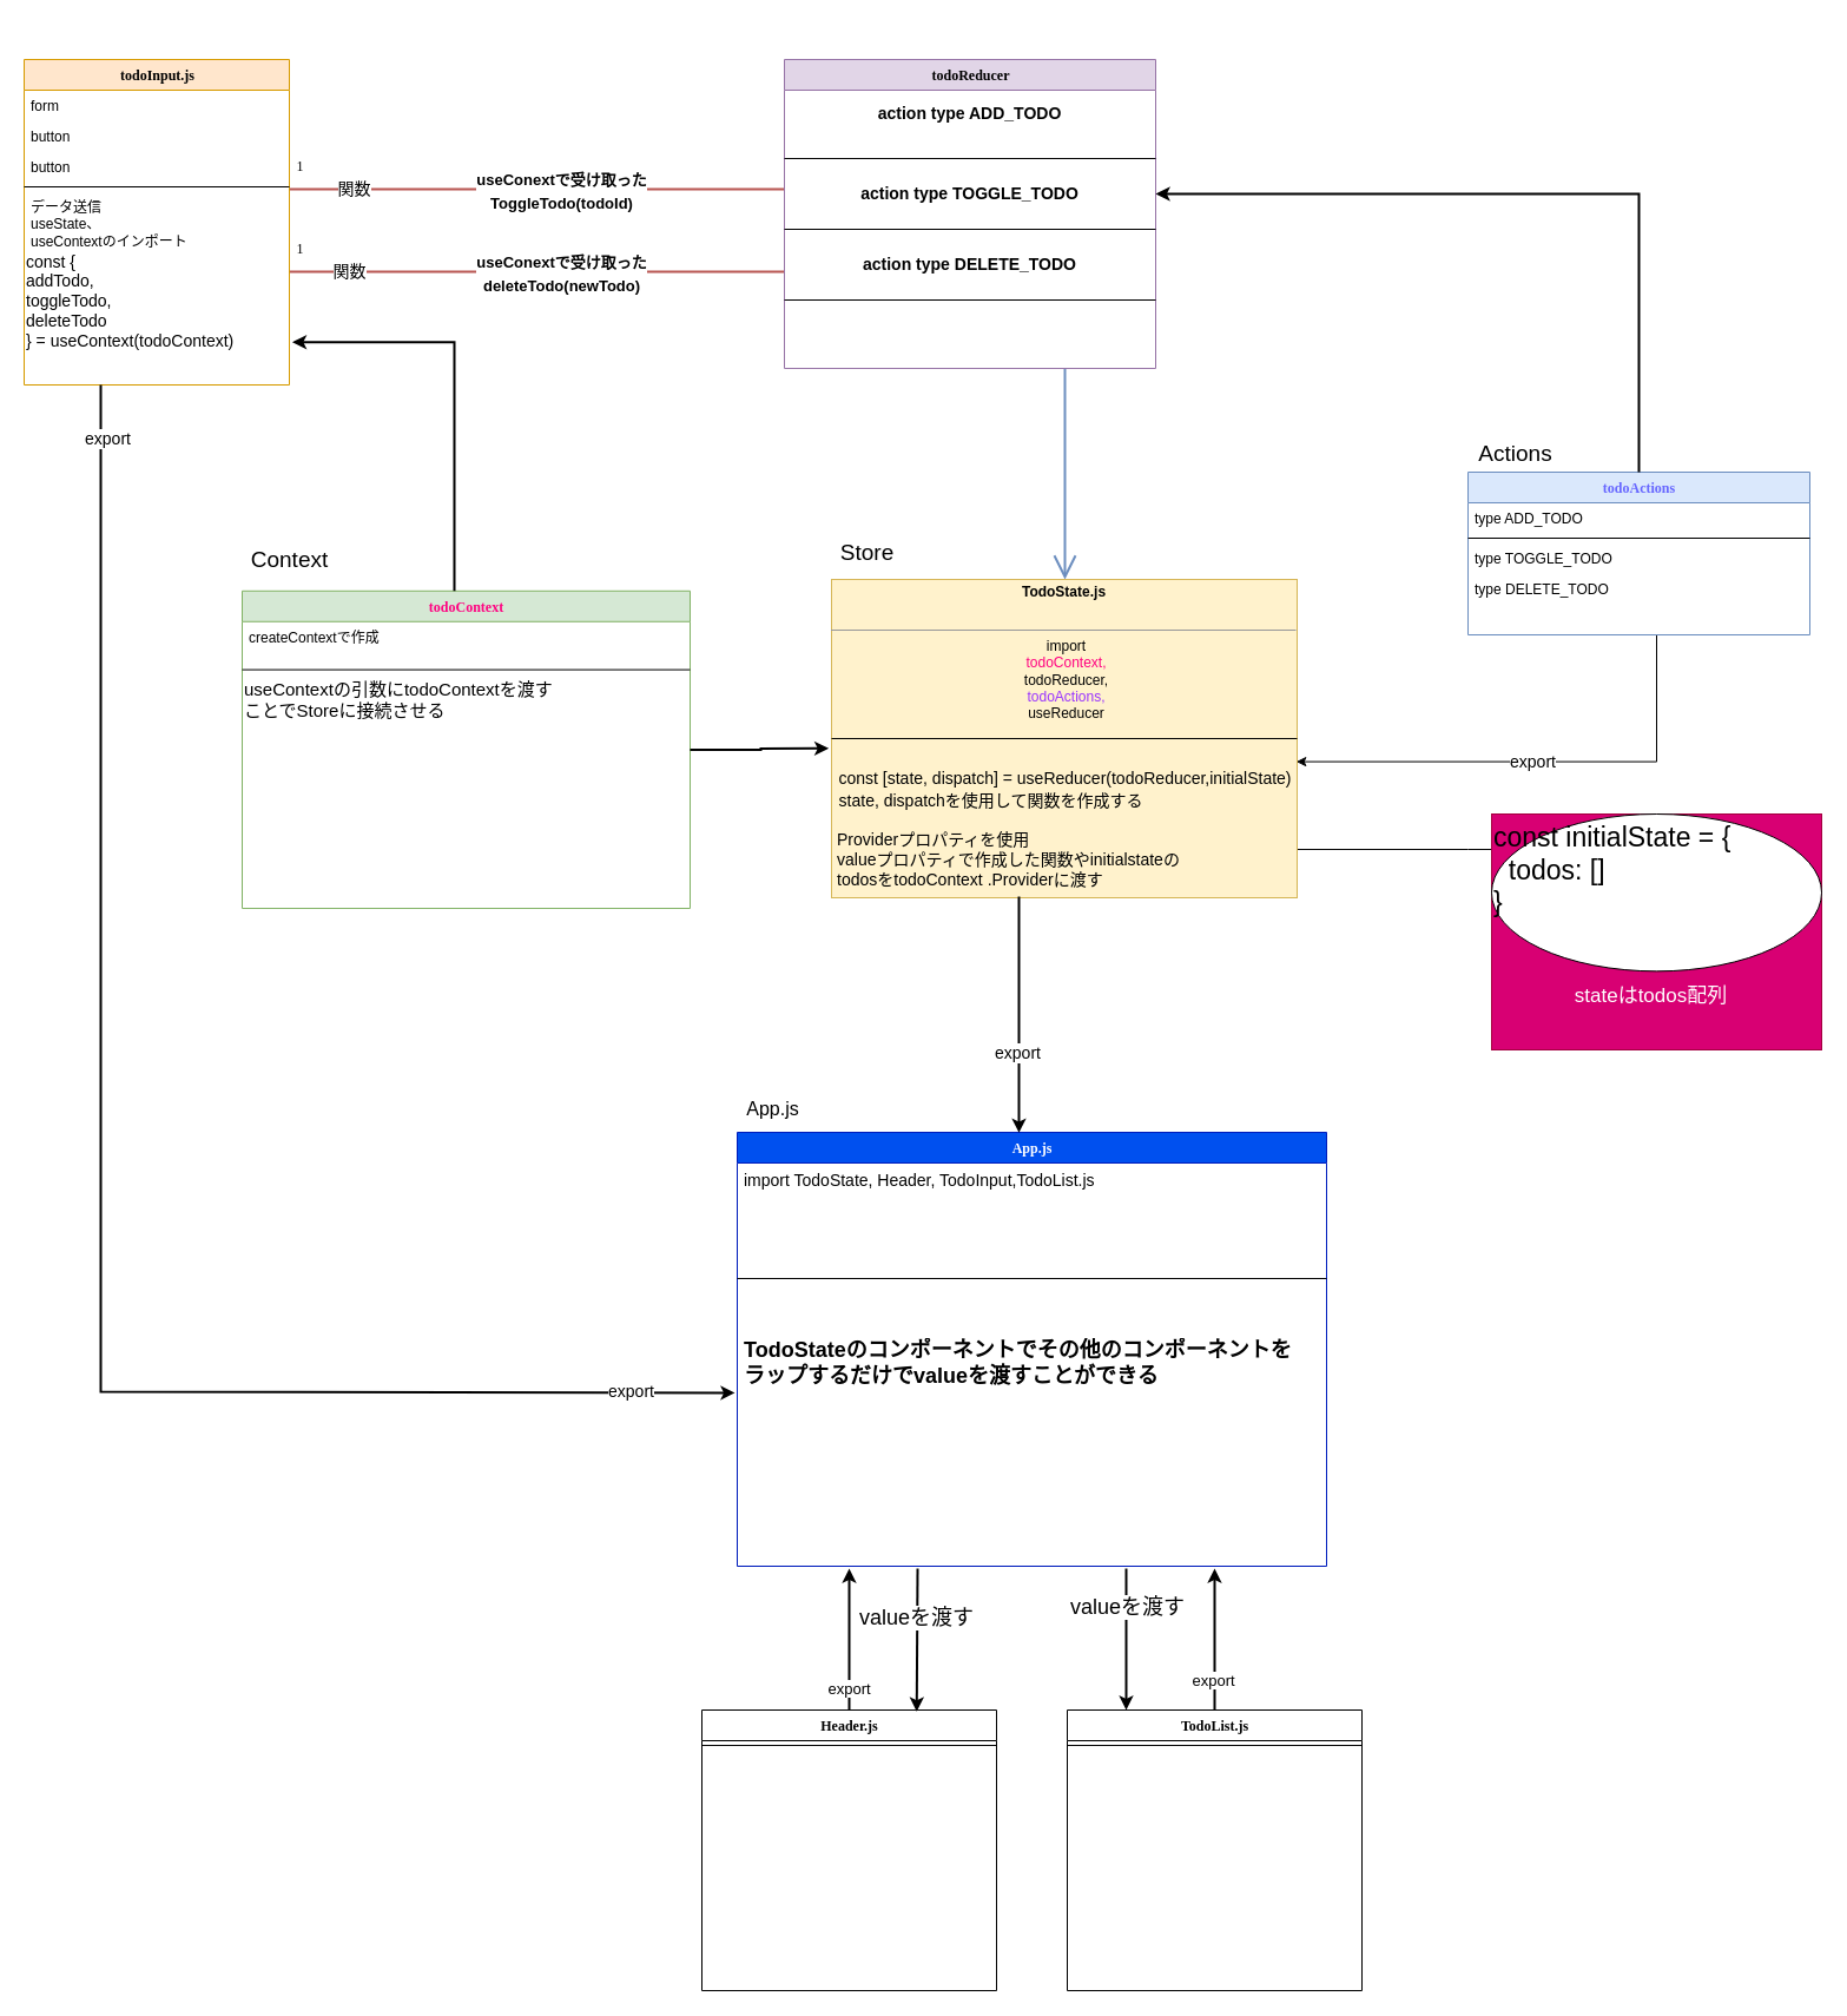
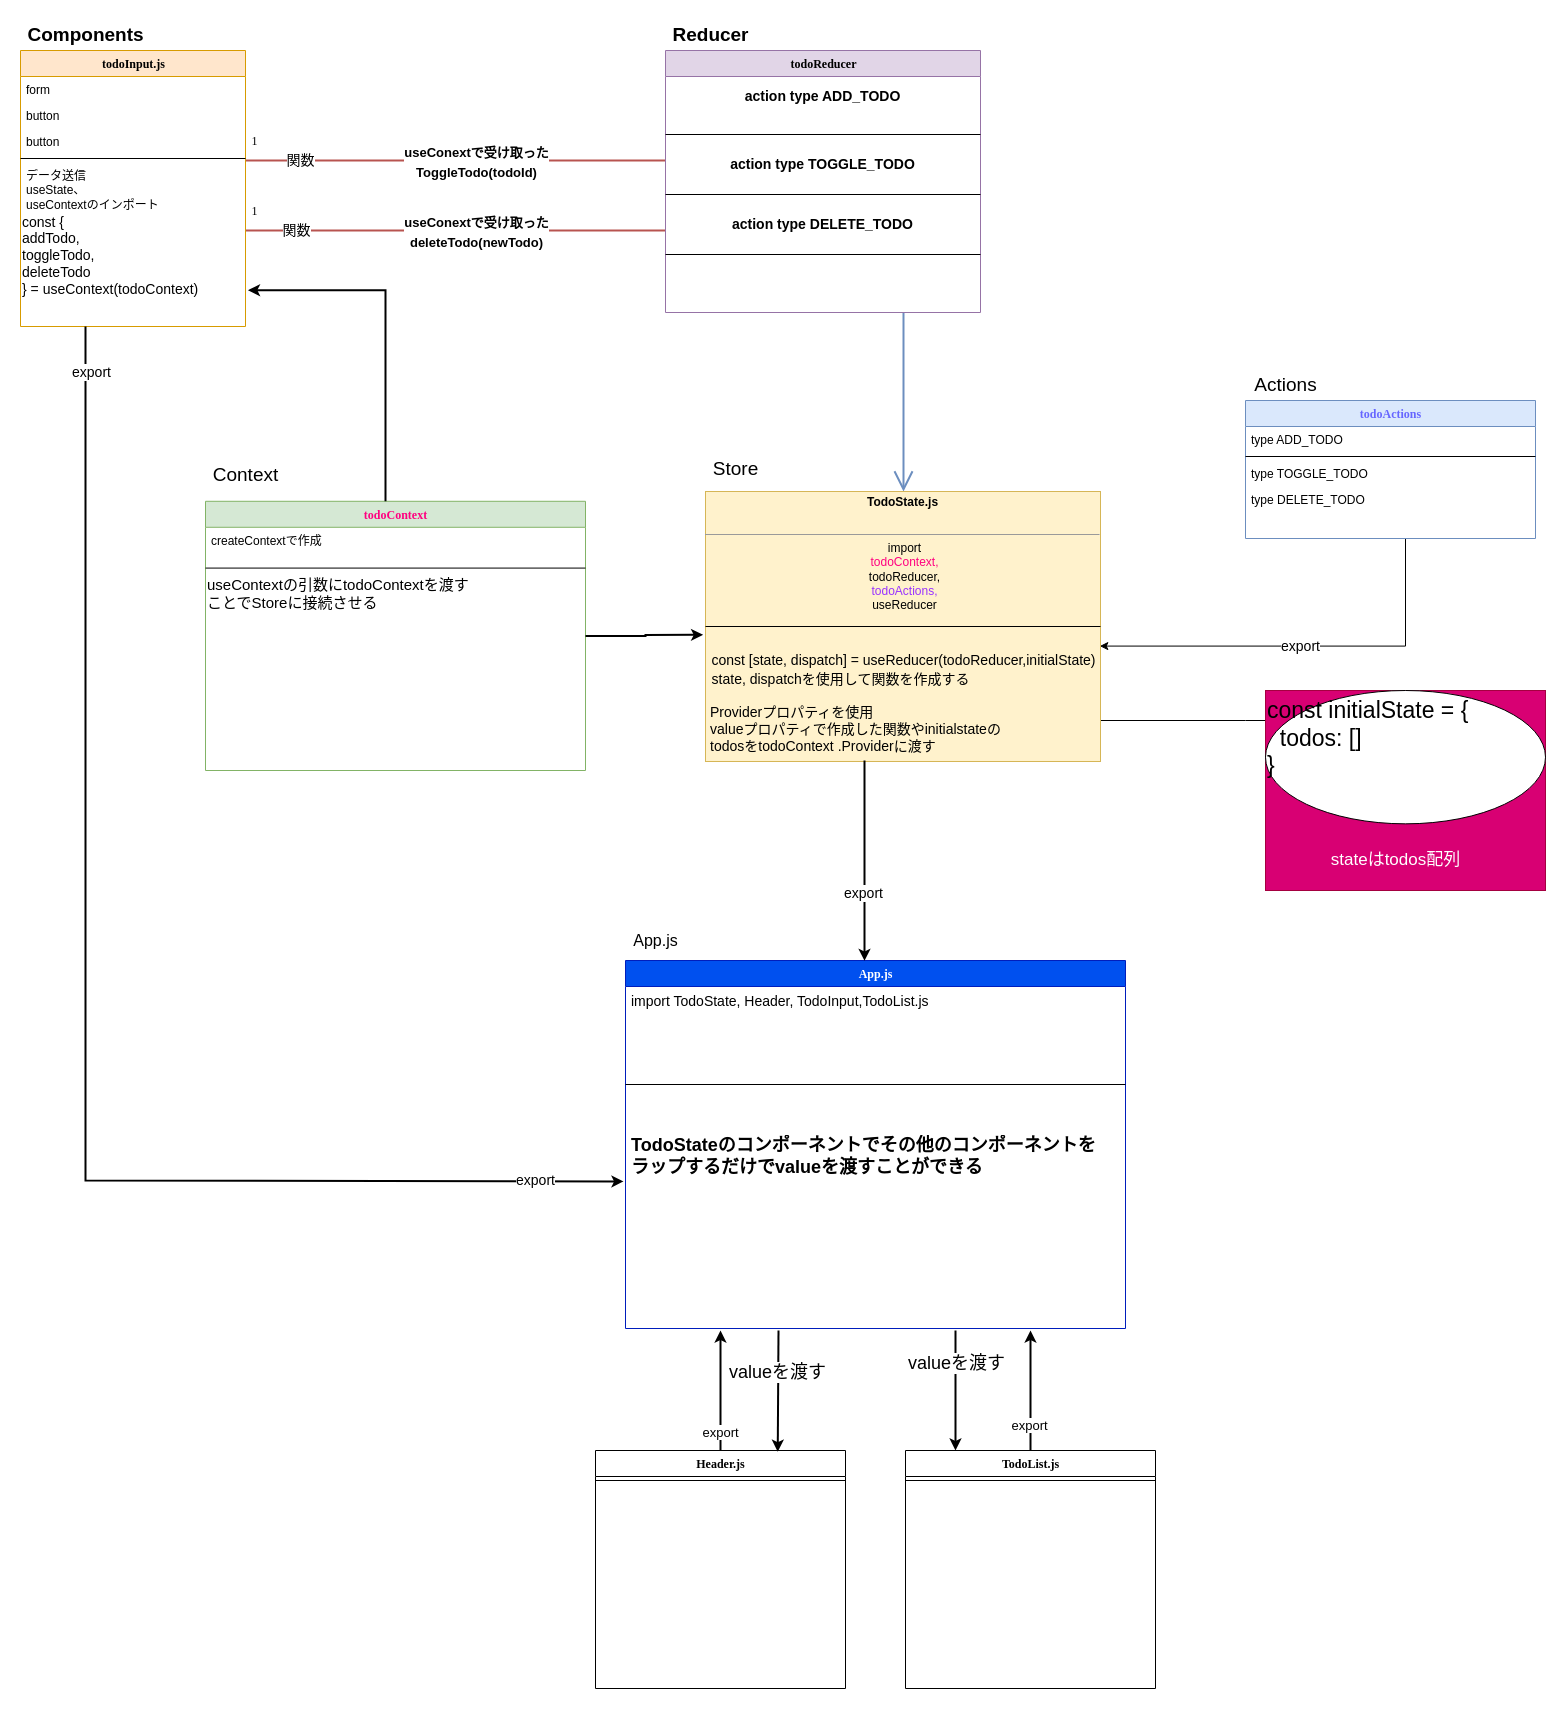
+ <mxCell id="56" value="Components" style="text;html=1;align=center;verticalAlign=middle;resizable=0;points=[];autosize=1;strokeColor=none;fillColor=none;fontSize=19;fontStyle=1" vertex="1" parent="48"><mxGeometry width="130" height="30" as="geometry" /></mxCell>
+ <mxCell id="47" value="Reducer" style="text;html=1;align=center;verticalAlign=middle;resizable=0;points=[];autosize=1;strokeColor=none;fillColor=none;fontSize=19;fontStyle=1" vertex="1" parent="39"><mxGeometry width="90" height="30" as="geometry" /></mxCell>
- <mxCell id="60" value="" style="edgeStyle=orthogonalEdgeStyle;rounded=0;orthogonalLoop=1;jettySize=auto;html=1;fontSize=15;fontColor=#9933FF;strokeWidth=2;entryX=1;entryY=0.5;entryDx=0;entryDy=0;" edge="1" parent="1" source="25" target="43"><mxGeometry relative="1" as="geometry"><mxPoint x="1160" y="170" as="targetPoint" /><Array as="points"><mxPoint x="1390" y="164" /></Array></mxGeometry></mxCell>
- <mxCell id="59" value="&lt;font color=&quot;#ffffff&quot; style=&quot;font-size: 17px&quot;&gt;stateはtodos配列&lt;/font&gt;" style="text;html=1;resizable=0;autosize=1;align=center;verticalAlign=middle;points=[];fillColor=none;strokeColor=none;rounded=0;fontSize=14;" vertex="1" parent="57"><mxGeometry x="65" y="144.996" width="140" height="20" as="geometry" /></mxCell>
+ <mxCell id="59" value="&lt;font color=&quot;#ffffff&quot; style=&quot;font-size: 17px&quot;&gt;stateはtodos配列&lt;/font&gt;" style="text;html=1;resizable=0;autosize=1;align=center;verticalAlign=middle;points=[];fillColor=none;strokeColor=none;rounded=0;fontSize=14;" vertex="1" parent="57"><mxGeometry x="60" y="159.996" width="140" height="20" as="geometry" /></mxCell>
